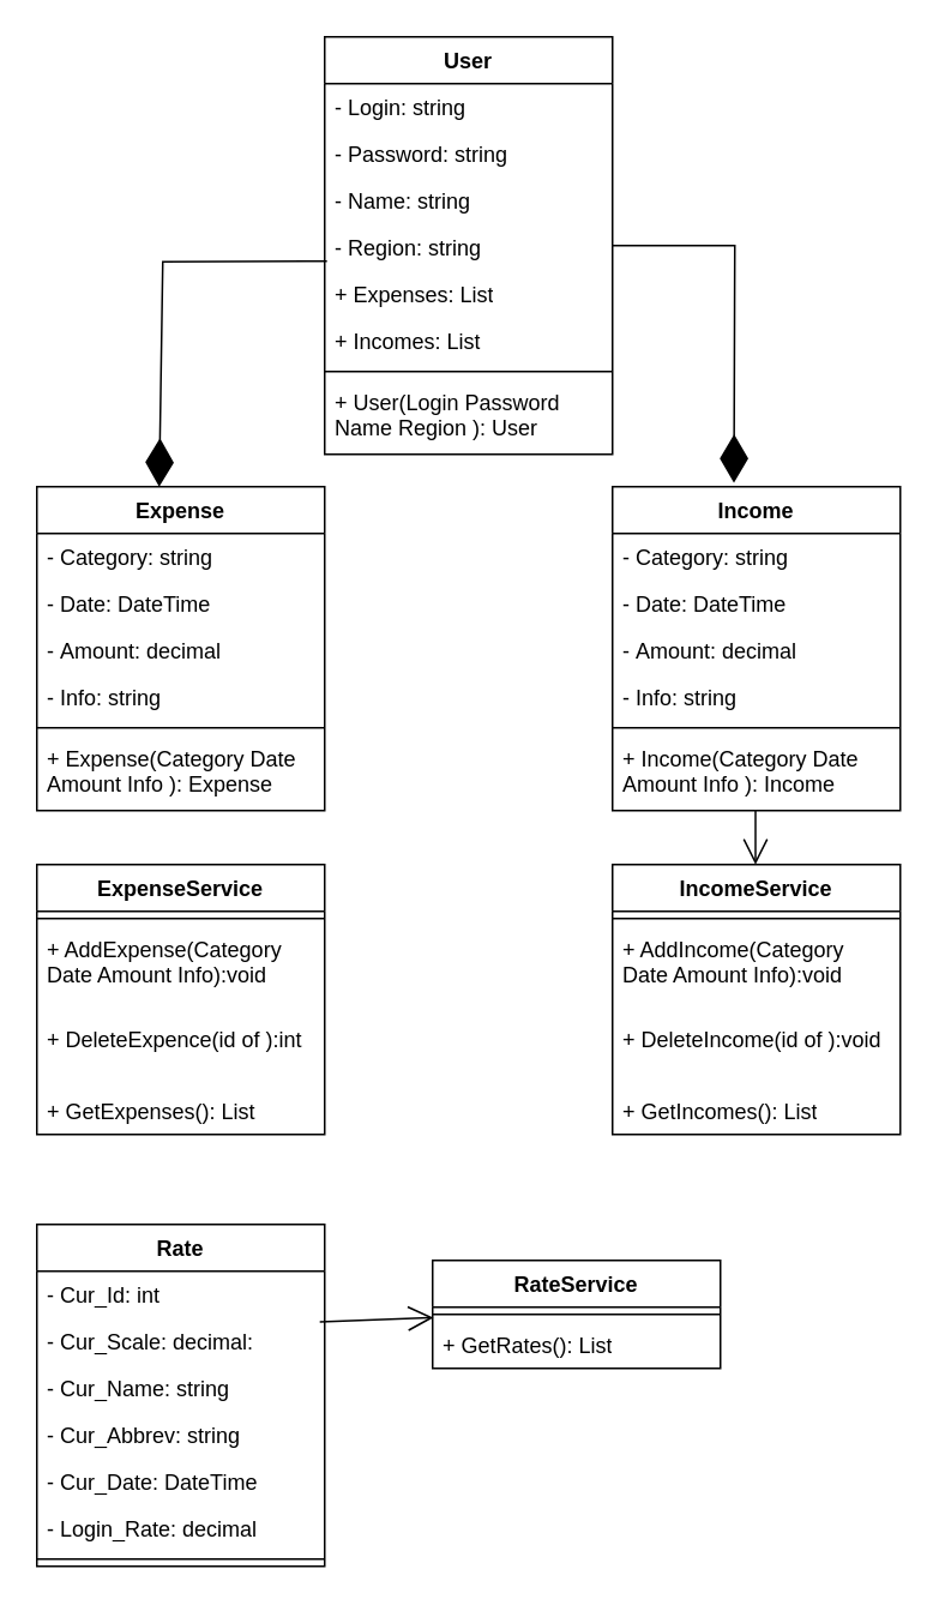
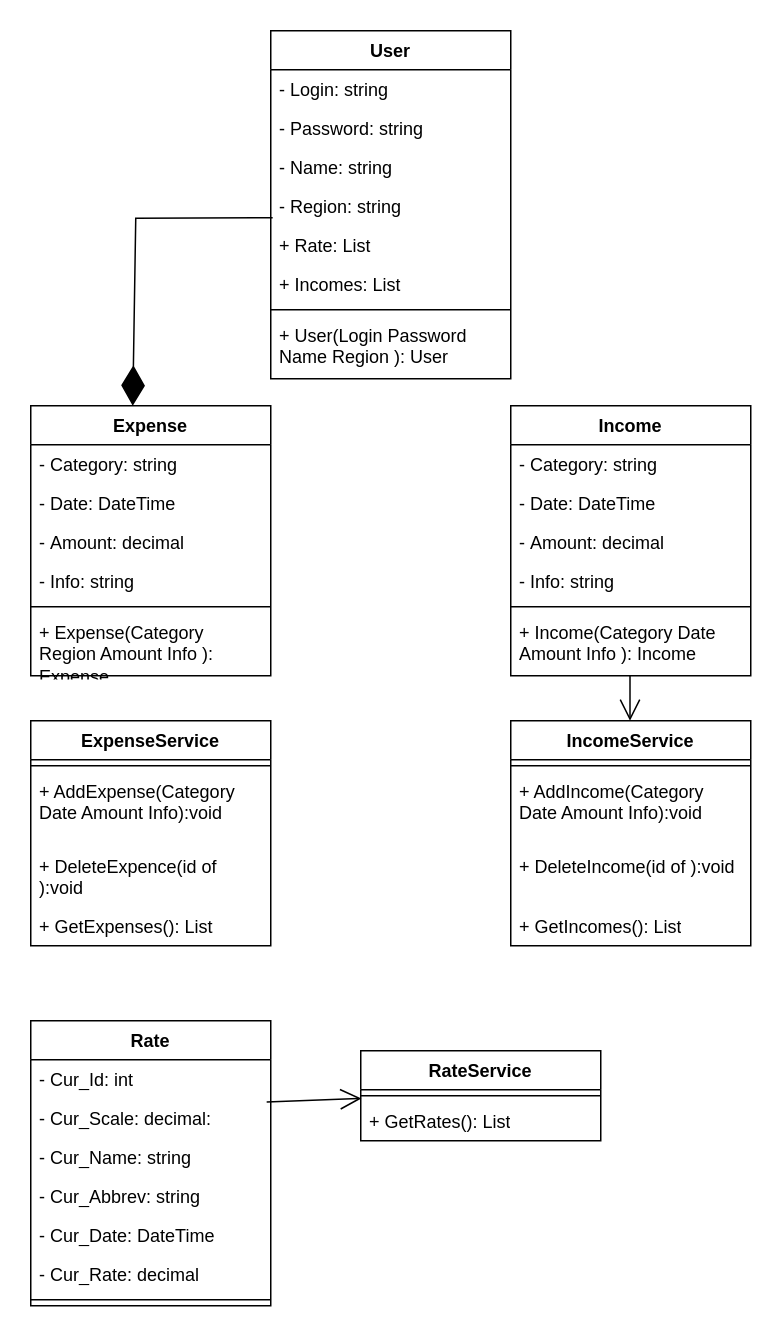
- <mxCell id="46" value="" style="endArrow=diamondThin;endFill=1;endSize=24;html=1;rounded=0;entryX=0.422;entryY=-0.012;entryDx=0;entryDy=0;entryPerimeter=0;" edge="1" parent="1" source="2" target="18"><mxGeometry width="160" relative="1" as="geometry"><mxPoint x="390" y="150" as="sourcePoint" /><mxPoint x="390" y="260" as="targetPoint" /><Array as="points"><mxPoint x="408" y="136" /></Array></mxGeometry></mxCell>
- <mxCell id="7" value="+ Expenses: List" style="text;strokeColor=none;fillColor=none;align=left;verticalAlign=top;spacingLeft=4;spacingRight=4;overflow=hidden;rotatable=0;points=[[0,0.5],[1,0.5]];portConstraint=eastwest;whiteSpace=wrap;html=1;" parent="2" vertex="1"><mxGeometry y="130" width="160" height="26" as="geometry" /></mxCell>
+ <mxCell id="7" value="+ Rate: List" style="text;strokeColor=none;fillColor=none;align=left;verticalAlign=top;spacingLeft=4;spacingRight=4;overflow=hidden;rotatable=0;points=[[0,0.5],[1,0.5]];portConstraint=eastwest;whiteSpace=wrap;html=1;" parent="2" vertex="1"><mxGeometry y="130" width="160" height="26" as="geometry" /></mxCell>
- <mxCell id="17" value="+ Expense(Category Date Amount Info ): Expense" style="text;strokeColor=none;fillColor=none;align=left;verticalAlign=top;spacingLeft=4;spacingRight=4;overflow=hidden;rotatable=0;points=[[0,0.5],[1,0.5]];portConstraint=eastwest;whiteSpace=wrap;html=1;" parent="11" vertex="1"><mxGeometry y="138" width="160" height="42" as="geometry" /></mxCell>
+ <mxCell id="17" value="+ Expense(Category Region Amount Info ): Expense" style="text;strokeColor=none;fillColor=none;align=left;verticalAlign=top;spacingLeft=4;spacingRight=4;overflow=hidden;rotatable=0;points=[[0,0.5],[1,0.5]];portConstraint=eastwest;whiteSpace=wrap;html=1;" parent="11" vertex="1"><mxGeometry y="138" width="160" height="42" as="geometry" /></mxCell>
- <mxCell id="28" value="+ DeleteExpence(id of ):int" style="text;strokeColor=none;fillColor=none;align=left;verticalAlign=top;spacingLeft=4;spacingRight=4;overflow=hidden;rotatable=0;points=[[0,0.5],[1,0.5]];portConstraint=eastwest;whiteSpace=wrap;html=1;" parent="25" vertex="1"><mxGeometry y="84" width="160" height="40" as="geometry" /></mxCell>
+ <mxCell id="28" value="+ DeleteExpence(id of ):void" style="text;strokeColor=none;fillColor=none;align=left;verticalAlign=top;spacingLeft=4;spacingRight=4;overflow=hidden;rotatable=0;points=[[0,0.5],[1,0.5]];portConstraint=eastwest;whiteSpace=wrap;html=1;" parent="25" vertex="1"><mxGeometry y="84" width="160" height="40" as="geometry" /></mxCell>
- <mxCell id="41" value="- Login_Rate: decimal" style="text;strokeColor=none;fillColor=none;align=left;verticalAlign=top;spacingLeft=4;spacingRight=4;overflow=hidden;rotatable=0;points=[[0,0.5],[1,0.5]];portConstraint=eastwest;whiteSpace=wrap;html=1;" parent="35" vertex="1"><mxGeometry y="156" width="160" height="26" as="geometry" /></mxCell>
+ <mxCell id="41" value="- Cur_Rate: decimal" style="text;strokeColor=none;fillColor=none;align=left;verticalAlign=top;spacingLeft=4;spacingRight=4;overflow=hidden;rotatable=0;points=[[0,0.5],[1,0.5]];portConstraint=eastwest;whiteSpace=wrap;html=1;" parent="35" vertex="1"><mxGeometry y="156" width="160" height="26" as="geometry" /></mxCell>
